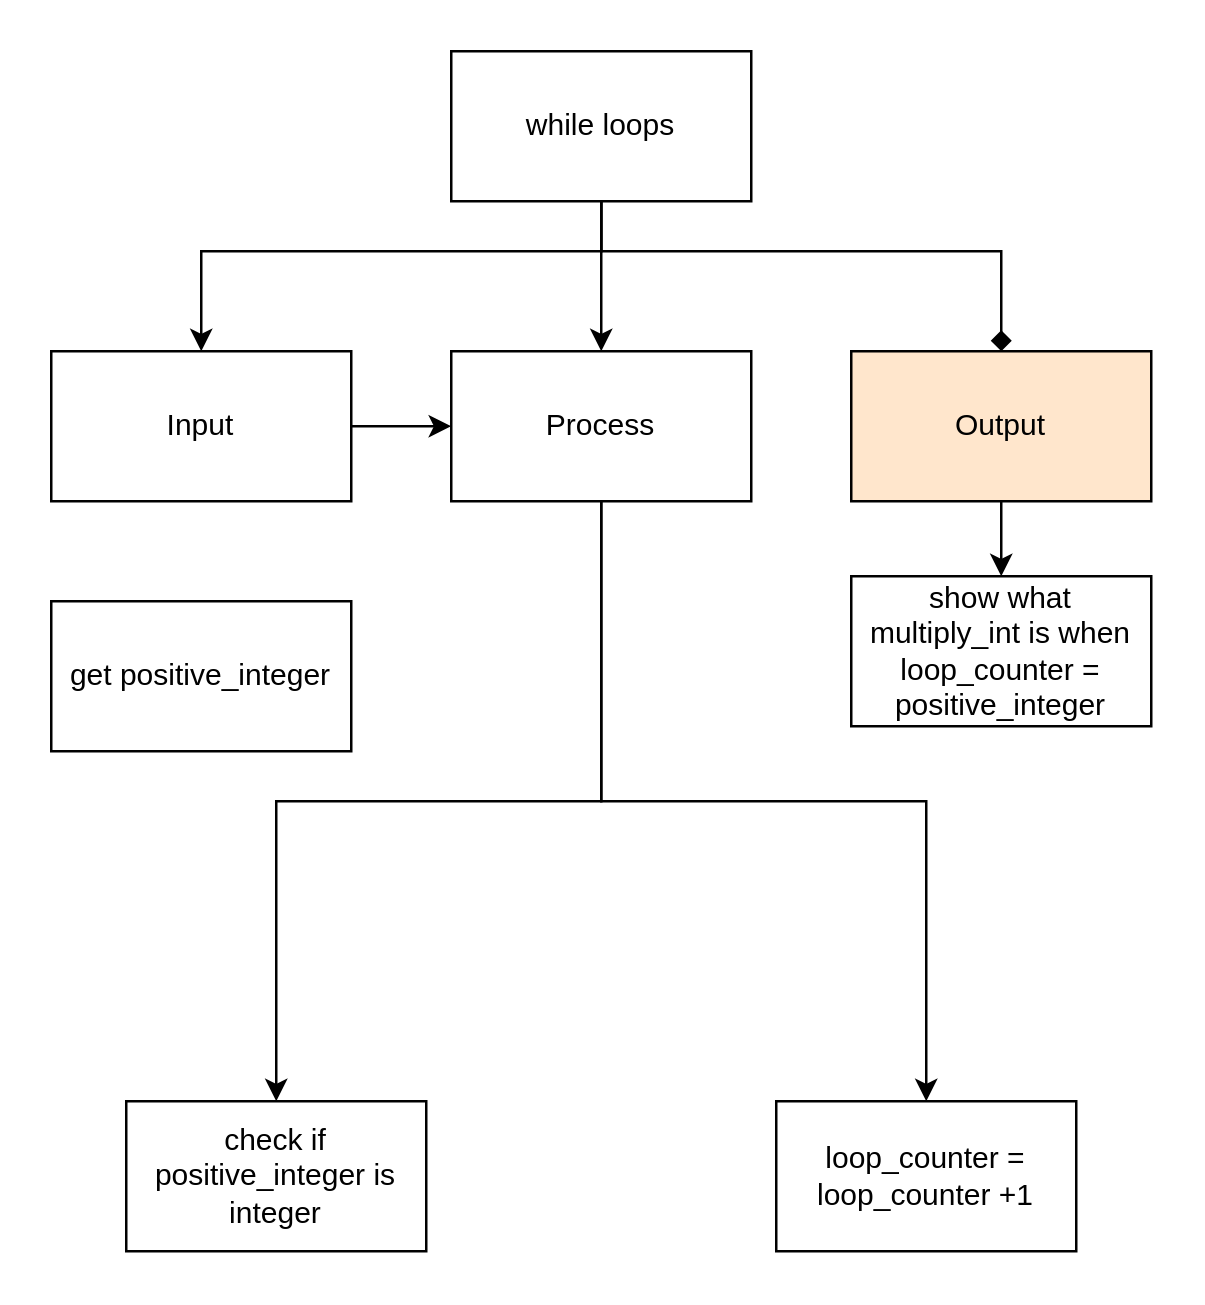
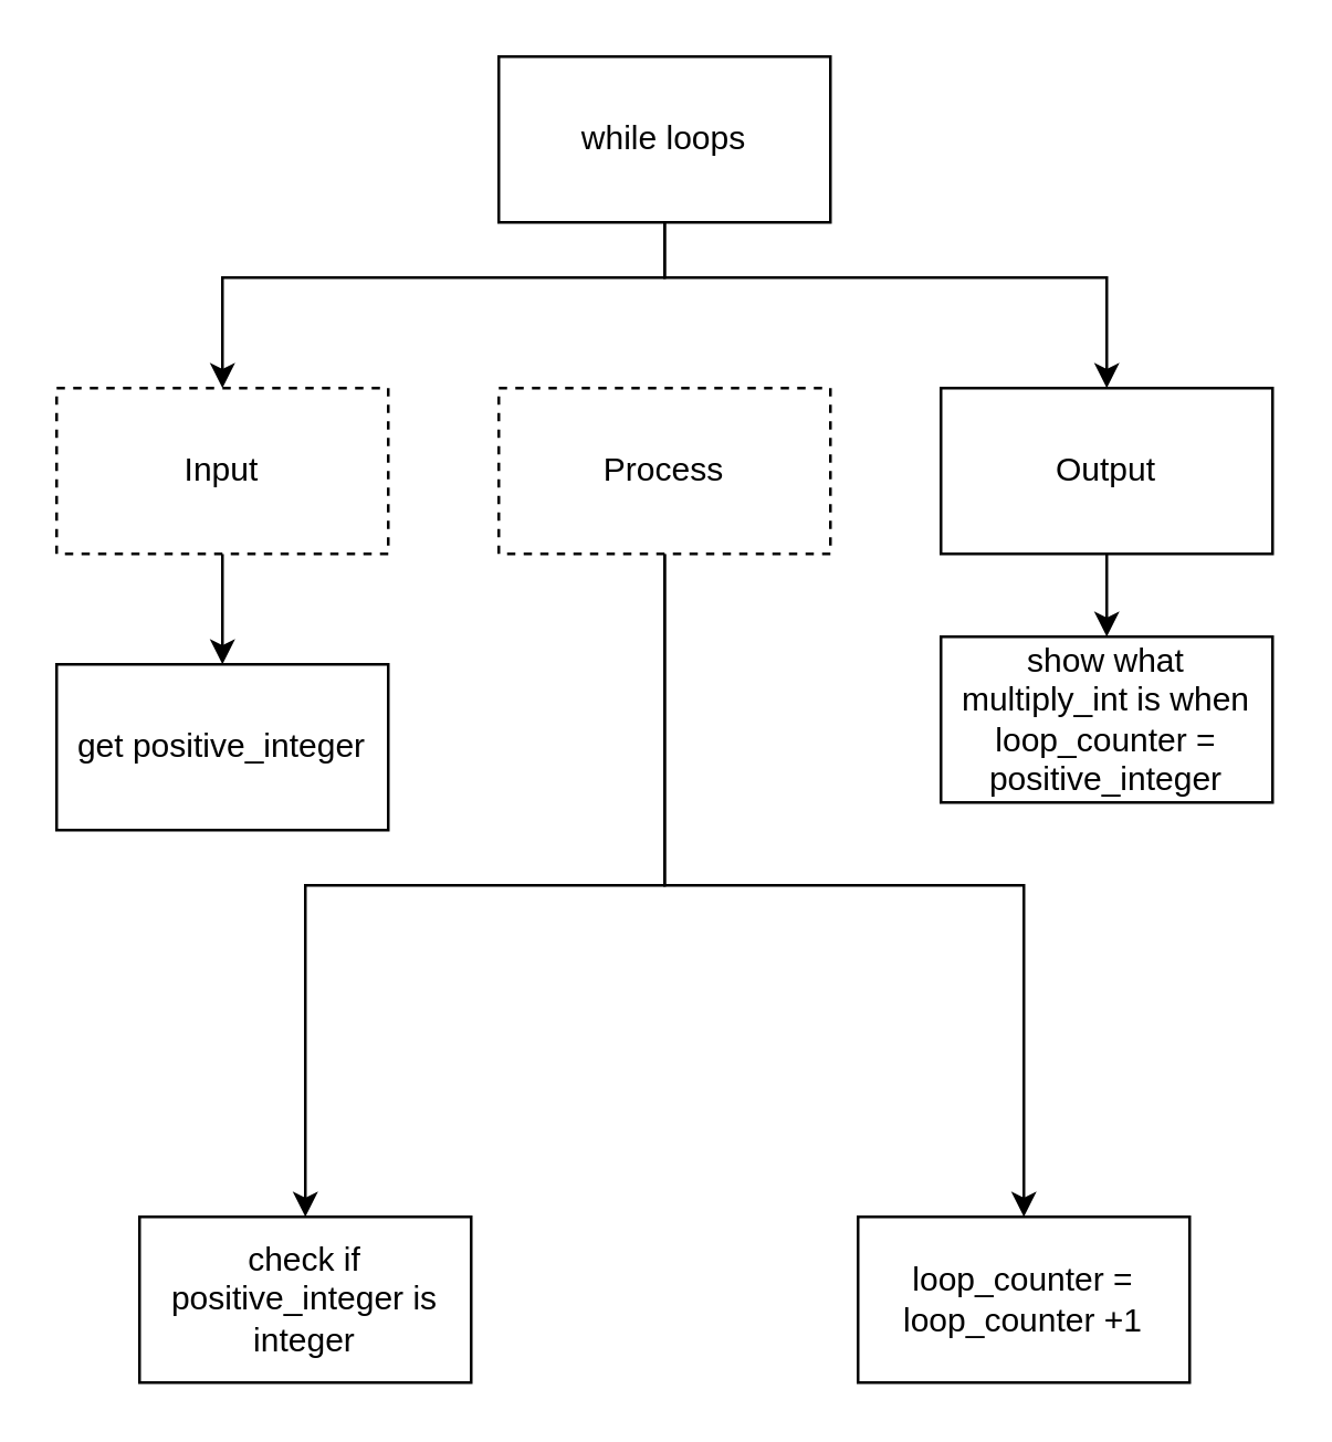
- <mxCell id="2" style="edgeStyle=none;html=1;entryX=0.5;entryY=0;entryDx=0;entryDy=0;rounded=0;" parent="1" source="5" target="8" edge="1"><mxGeometry relative="1" as="geometry" /></mxCell>
- <mxCell id="4" style="edgeStyle=orthogonalEdgeStyle;rounded=0;html=1;endArrow=diamond;" parent="1" source="5" target="10" edge="1"><mxGeometry relative="1" as="geometry"><Array as="points"><mxPoint x="240" y="100" /><mxPoint x="400" y="100" /></Array></mxGeometry></mxCell>
+ <mxCell id="4" style="edgeStyle=orthogonalEdgeStyle;rounded=0;html=1;" parent="1" source="5" target="10" edge="1"><mxGeometry relative="1" as="geometry"><Array as="points"><mxPoint x="240" y="100" /><mxPoint x="400" y="100" /></Array></mxGeometry></mxCell>
- <mxCell id="12" value="Input" style="rounded=0;whiteSpace=wrap;html=1;" parent="1" vertex="1"><mxGeometry x="20" y="140" width="120" height="60" as="geometry" /></mxCell>
+ <mxCell id="12" value="Input" style="rounded=0;whiteSpace=wrap;html=1;dashed=1;" parent="1" vertex="1"><mxGeometry x="20" y="140" width="120" height="60" as="geometry" /></mxCell>
- <mxCell id="11" style="edgeStyle=orthogonalEdgeStyle;rounded=0;html=1;" parent="1" source="12" target="8" edge="1"><mxGeometry relative="1" as="geometry" /></mxCell>
+ <mxCell id="11" style="edgeStyle=orthogonalEdgeStyle;rounded=0;html=1;" parent="1" source="12" target="13" edge="1"><mxGeometry relative="1" as="geometry" /></mxCell>
- <mxCell id="8" value="Process" style="rounded=0;whiteSpace=wrap;html=1;" parent="1" vertex="1"><mxGeometry x="180" y="140" width="120" height="60" as="geometry" /></mxCell>
+ <mxCell id="8" value="Process" style="rounded=0;whiteSpace=wrap;html=1;dashed=1;" parent="1" vertex="1"><mxGeometry x="180" y="140" width="120" height="60" as="geometry" /></mxCell>
- <mxCell id="10" value="Output" style="rounded=0;whiteSpace=wrap;html=1;fillColor=#ffe6cc;" parent="1" vertex="1"><mxGeometry x="340" y="140" width="120" height="60" as="geometry" /></mxCell>
+ <mxCell id="10" value="Output" style="rounded=0;whiteSpace=wrap;html=1;" parent="1" vertex="1"><mxGeometry x="340" y="140" width="120" height="60" as="geometry" /></mxCell>
